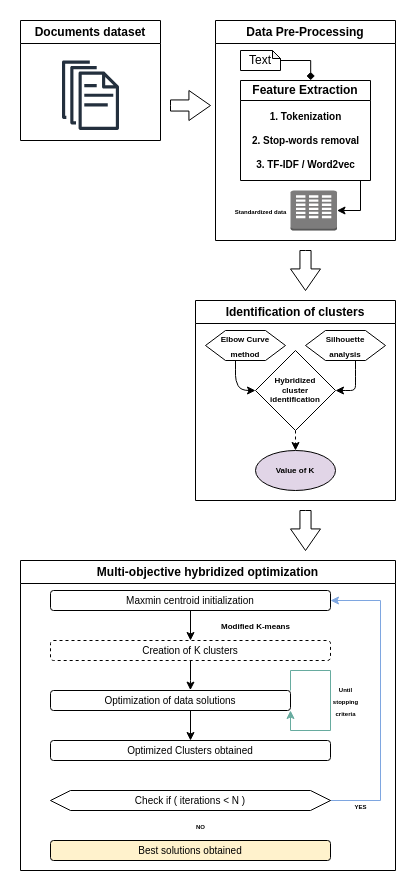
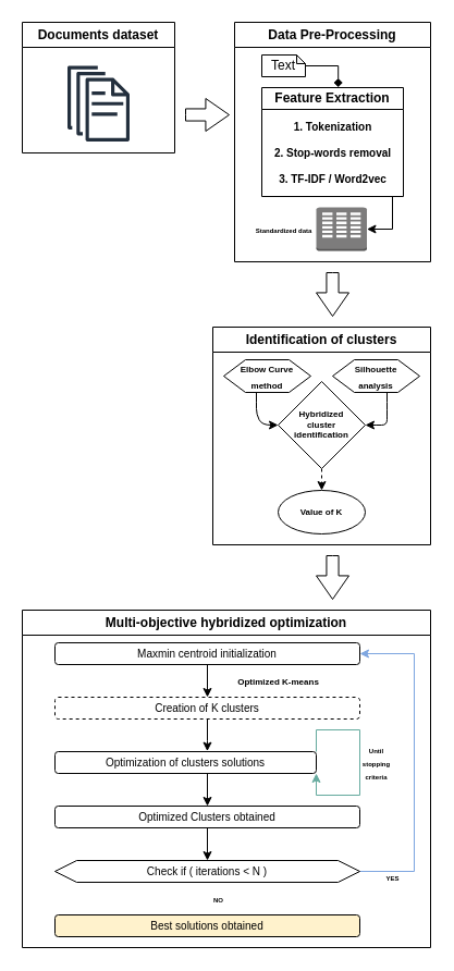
- <mxCell id="21" value="&lt;b&gt;Value of K&lt;/b&gt;" style="ellipse;whiteSpace=wrap;html=1;fontSize=8;fillColor=#e1d5e7;" vertex="1" parent="14"><mxGeometry x="60" y="150" width="80" height="40" as="geometry" /></mxCell>
+ <mxCell id="21" value="&lt;b&gt;Value of K&lt;/b&gt;" style="ellipse;whiteSpace=wrap;html=1;fontSize=8;" vertex="1" parent="14"><mxGeometry x="60" y="150" width="80" height="40" as="geometry" /></mxCell>
- <mxCell id="27" value="&lt;font style=&quot;font-size: 8px;&quot;&gt;&lt;b&gt;Modified K-means&lt;/b&gt;&lt;/font&gt;" style="text;html=1;align=center;verticalAlign=middle;resizable=0;points=[];autosize=1;strokeColor=none;fillColor=none;fontSize=12;" vertex="1" parent="22"><mxGeometry x="190" y="50" width="90" height="30" as="geometry" /></mxCell>
+ <mxCell id="27" value="&lt;font style=&quot;font-size: 8px;&quot;&gt;&lt;b&gt;Optimized K-means&lt;/b&gt;&lt;/font&gt;" style="text;html=1;align=center;verticalAlign=middle;resizable=0;points=[];autosize=1;strokeColor=none;fillColor=none;fontSize=12;" vertex="1" parent="22"><mxGeometry x="190" y="50" width="90" height="30" as="geometry" /></mxCell>
- <mxCell id="30" value="Optimization of data solutions" style="rounded=1;whiteSpace=wrap;html=1;fontSize=10;" vertex="1" parent="22"><mxGeometry x="30" y="130" width="240" height="20" as="geometry" /></mxCell>
+ <mxCell id="30" value="Optimization of clusters solutions" style="rounded=1;whiteSpace=wrap;html=1;fontSize=10;" vertex="1" parent="22"><mxGeometry x="30" y="130" width="240" height="20" as="geometry" /></mxCell>
+ <mxCell id="32" style="edgeStyle=orthogonalEdgeStyle;rounded=0;orthogonalLoop=1;jettySize=auto;html=1;entryX=0.5;entryY=0;entryDx=0;entryDy=0;strokeColor=#000000;fontSize=10;" edge="1" parent="22" source="33" target="35"><mxGeometry relative="1" as="geometry" /></mxCell>
